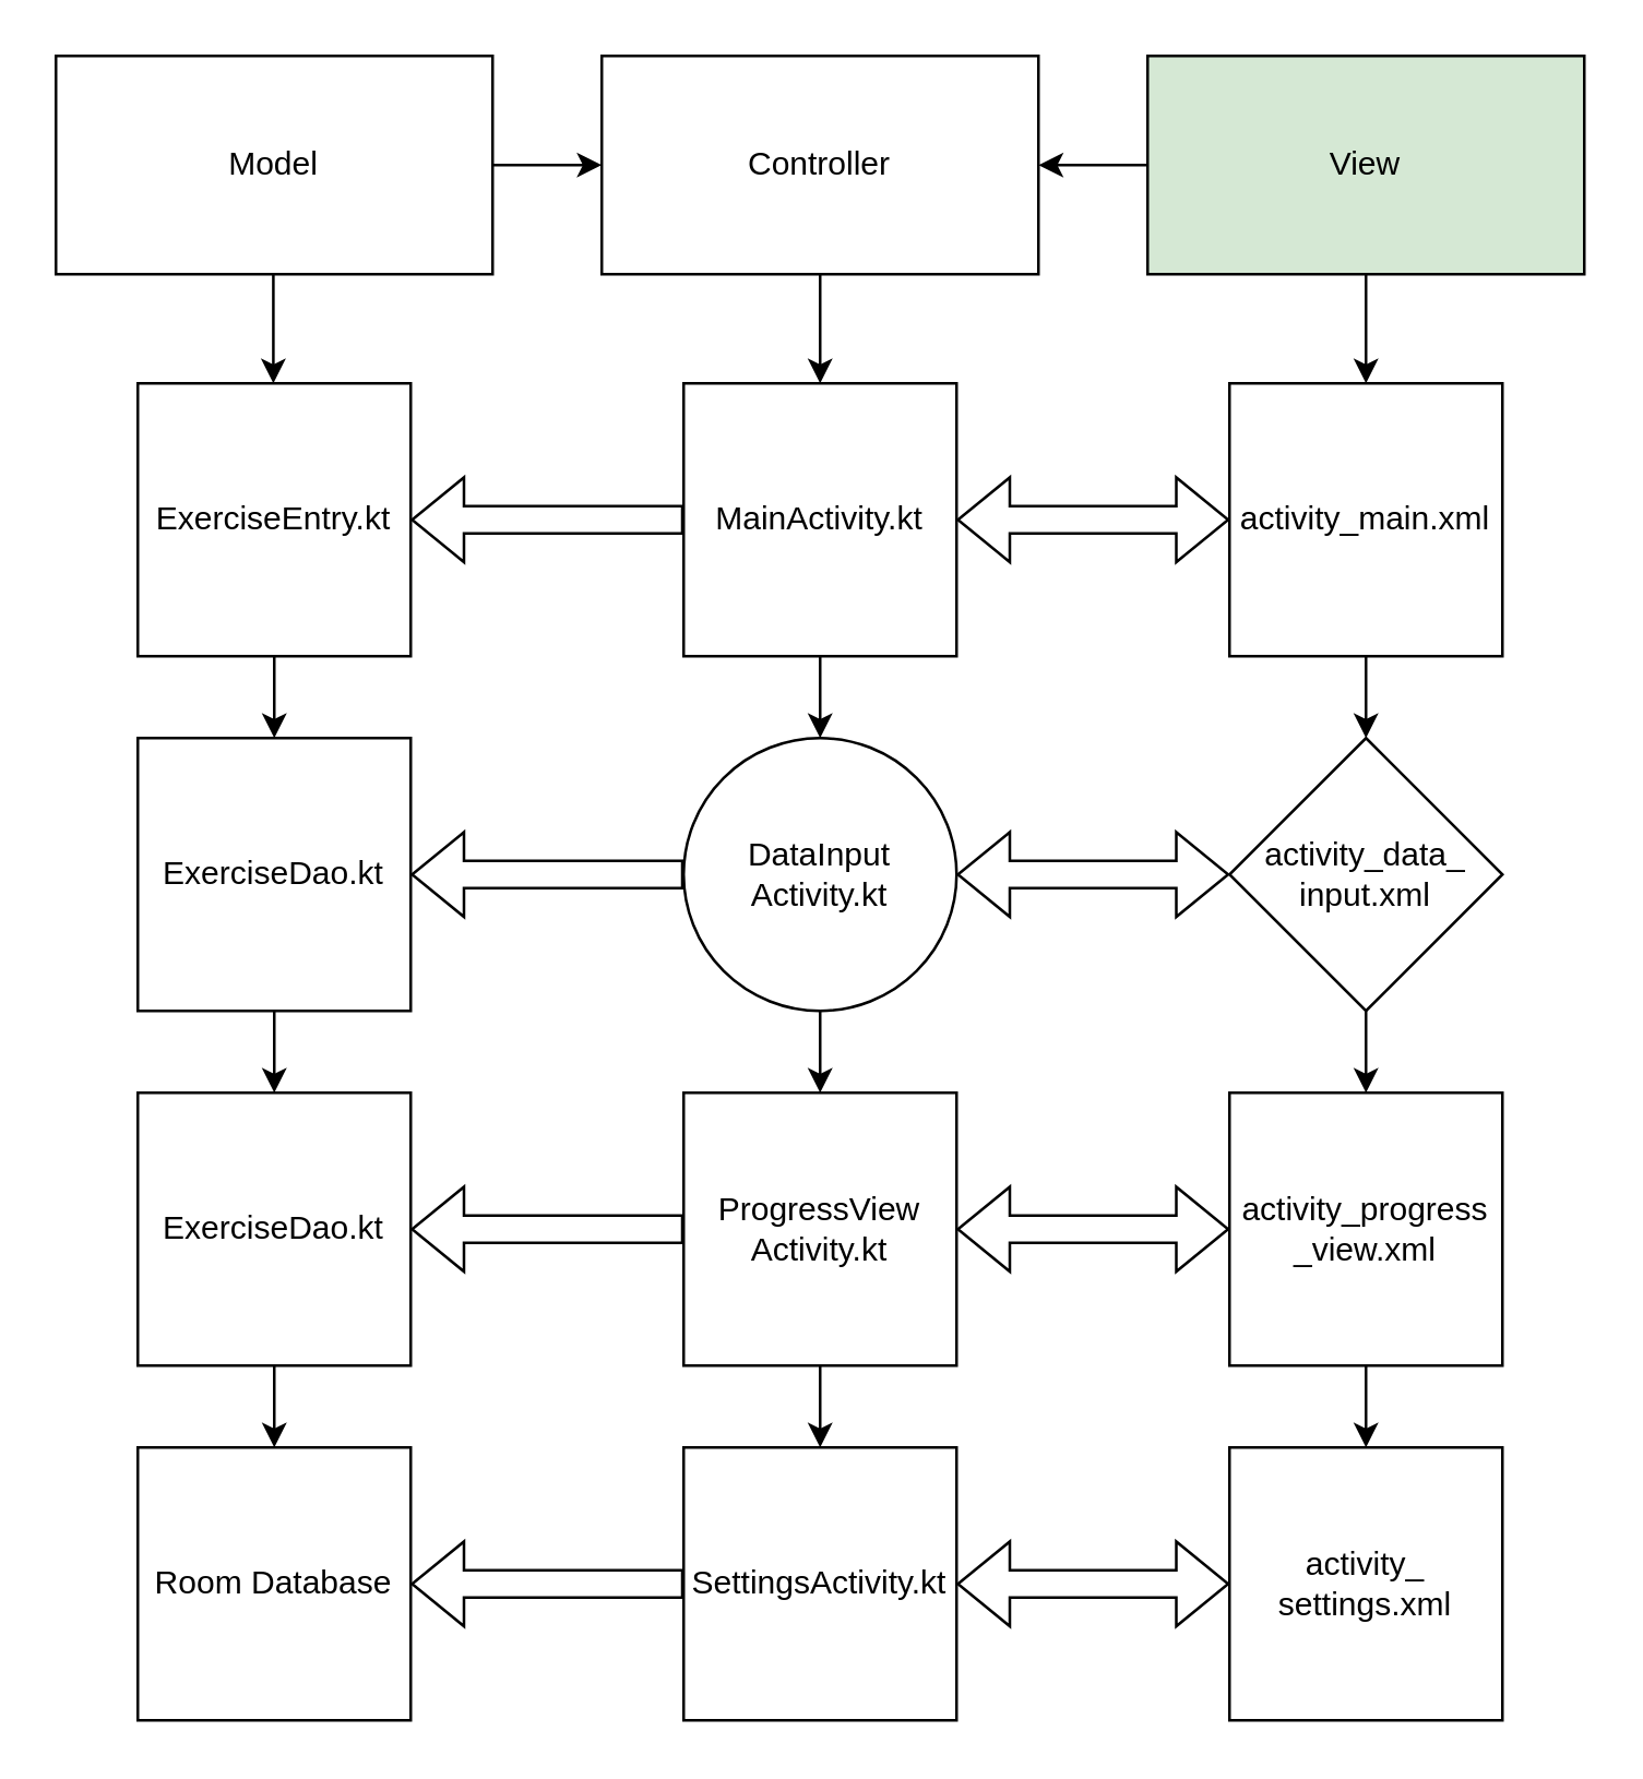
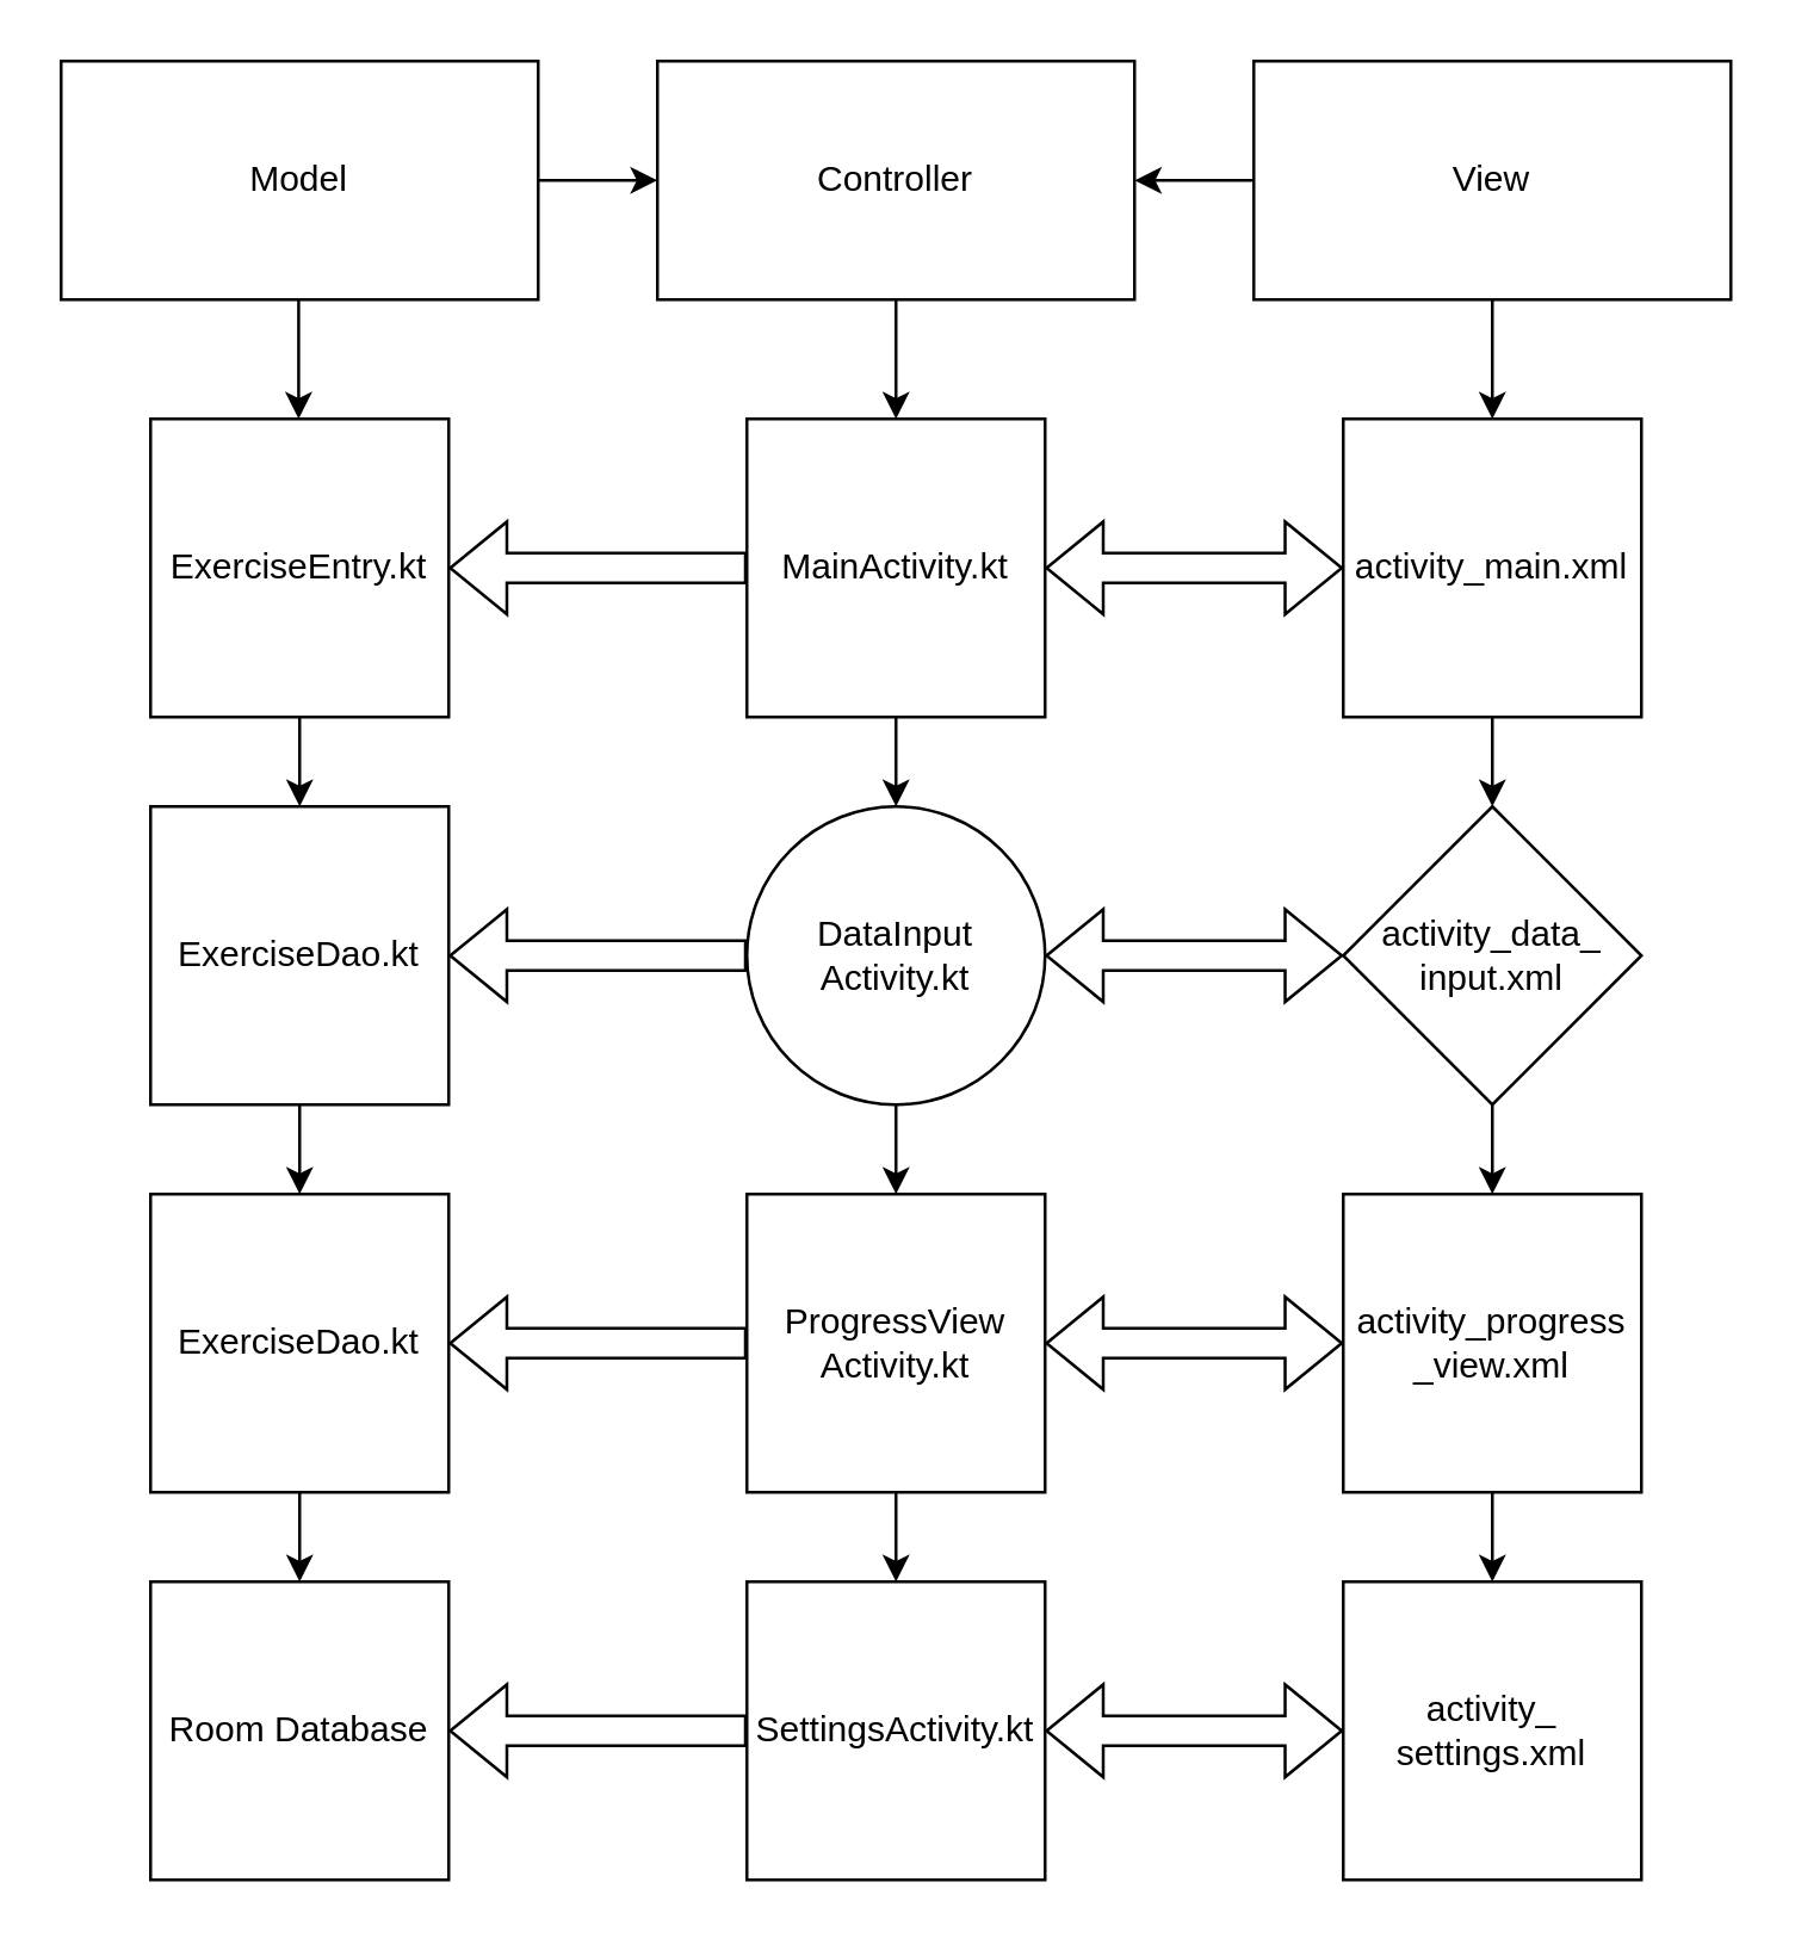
- <mxCell id="6" value="View" style="rounded=0;whiteSpace=wrap;html=1;fillColor=#d5e8d4;" vertex="1" parent="1"><mxGeometry x="420" y="20" width="160" height="80" as="geometry" /></mxCell>
+ <mxCell id="6" value="View" style="rounded=0;whiteSpace=wrap;html=1;" vertex="1" parent="1"><mxGeometry x="420" y="20" width="160" height="80" as="geometry" /></mxCell>
